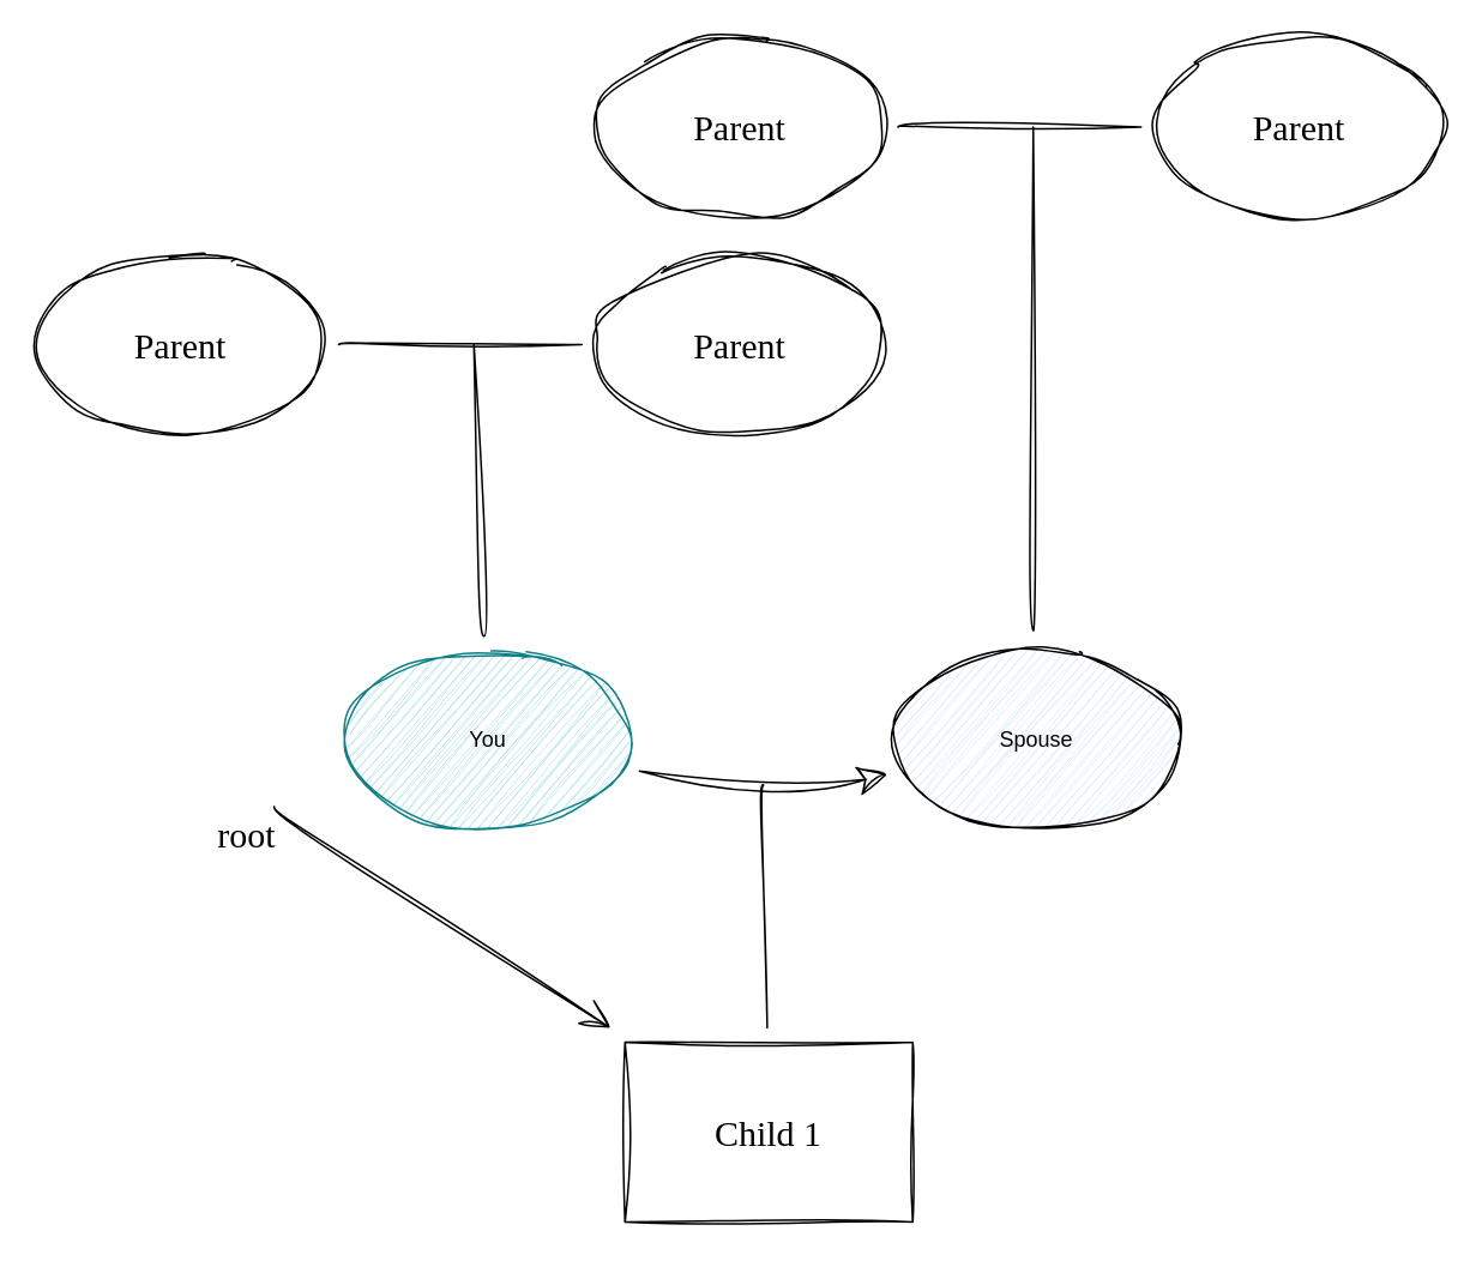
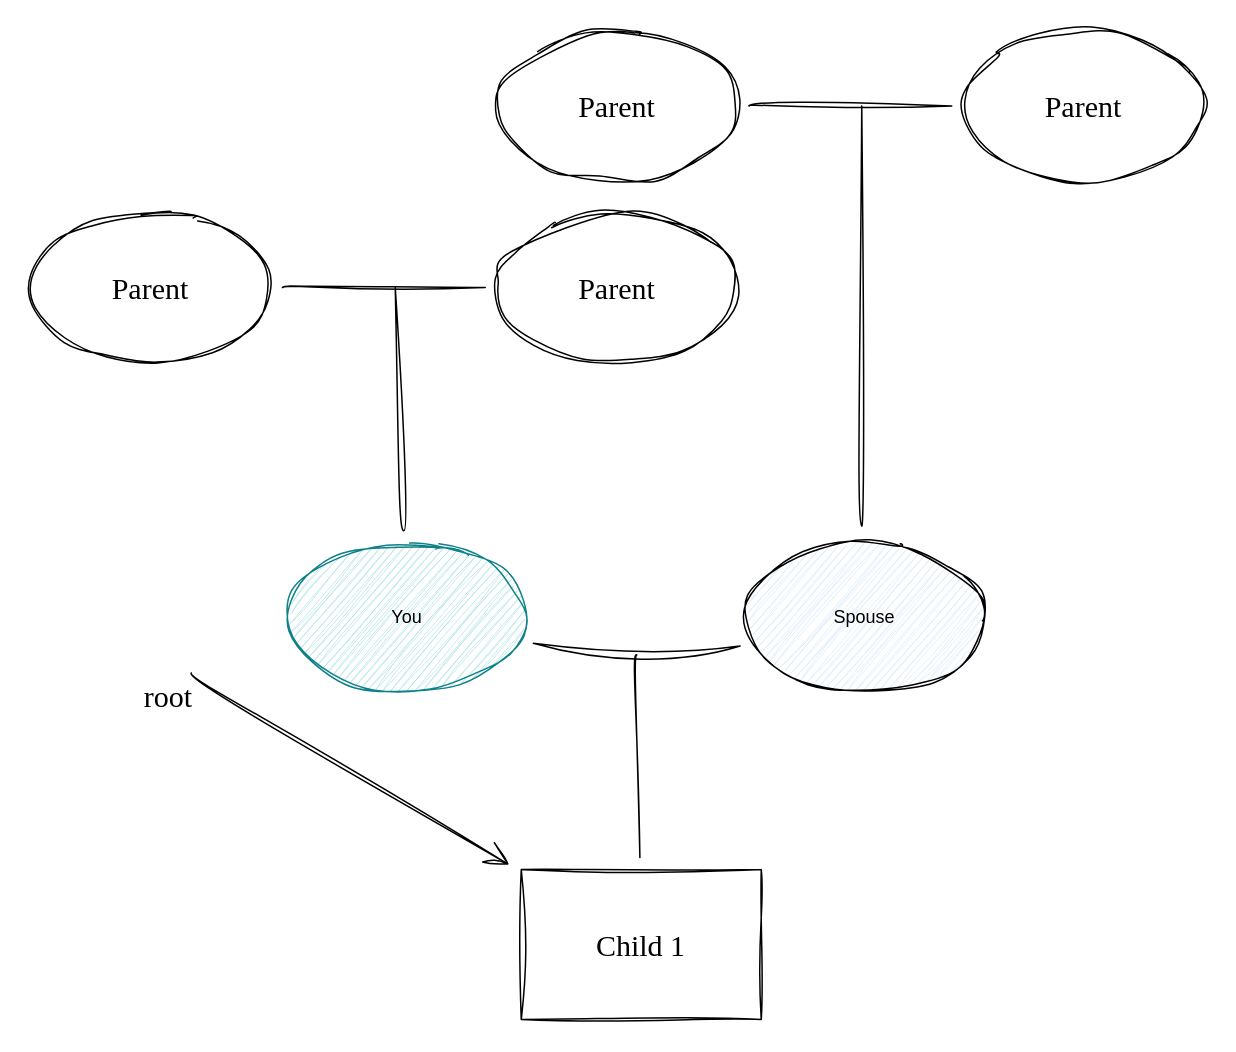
- <mxCell id="2" value="" style="edgeStyle=none;curved=1;rounded=0;orthogonalLoop=1;jettySize=auto;html=1;endArrow=classic;startSize=14;endSize=14;sourcePerimeterSpacing=8;targetPerimeterSpacing=8;sketch=1;curveFitting=1;jiggle=2;endFill=0;" parent="1" source="4" target="6" edge="1"><mxGeometry relative="1" as="geometry"><Array as="points"><mxPoint x="432" y="444" /></Array></mxGeometry></mxCell>
+ <mxCell id="2" value="" style="edgeStyle=none;curved=1;rounded=0;orthogonalLoop=1;jettySize=auto;html=1;endArrow=none;startSize=14;endSize=14;sourcePerimeterSpacing=8;targetPerimeterSpacing=8;sketch=1;curveFitting=1;jiggle=2;endFill=0;" parent="1" source="4" target="6" edge="1"><mxGeometry relative="1" as="geometry"><Array as="points"><mxPoint x="432" y="444" /></Array></mxGeometry></mxCell>
- <mxCell id="11" value="root" style="text;strokeColor=none;fillColor=none;html=1;align=center;verticalAlign=middle;whiteSpace=wrap;rounded=0;fontSize=20;fontFamily=Architects Daughter;" vertex="1" parent="1"><mxGeometry x="107" y="448" width="60" height="30" as="geometry" /></mxCell>
+ <mxCell id="11" value="root" style="text;strokeColor=none;fillColor=none;html=1;align=center;verticalAlign=middle;whiteSpace=wrap;rounded=0;fontSize=20;fontFamily=Architects Daughter;" vertex="1" parent="1"><mxGeometry x="82" y="448" width="60" height="30" as="geometry" /></mxCell>
